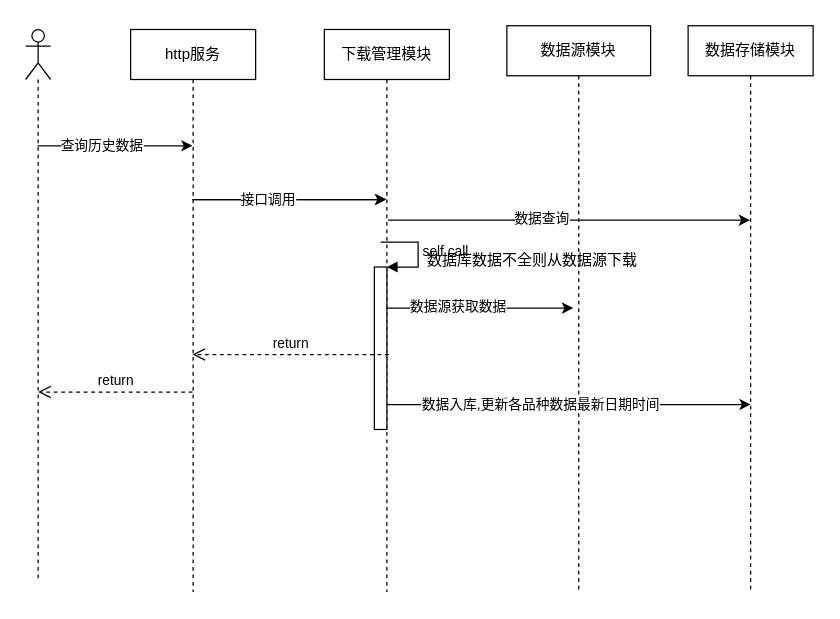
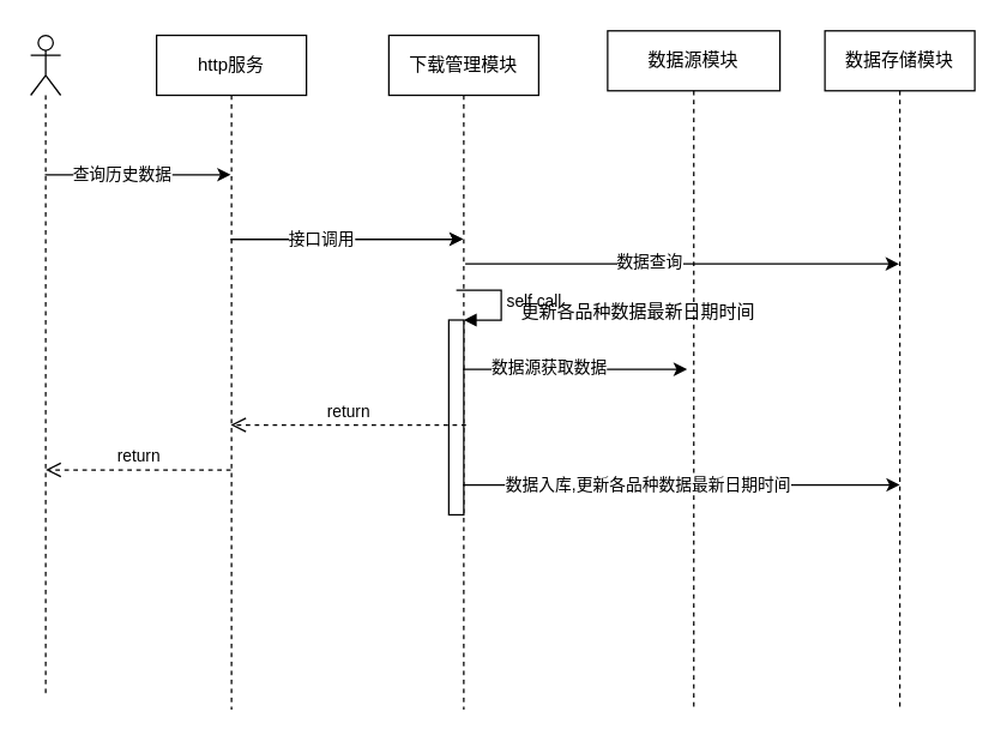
- <mxCell id="15" value="数据库数据不全则从数据源下载" style="text;html=1;align=center;verticalAlign=middle;resizable=0;points=[];autosize=1;strokeColor=none;fillColor=none;" vertex="1" parent="14"><mxGeometry x="-75" y="173" width="190" height="30" as="geometry" /></mxCell>
+ <mxCell id="15" value="更新各品种数据最新日期时间" style="text;html=1;align=center;verticalAlign=middle;resizable=0;points=[];autosize=1;strokeColor=none;fillColor=none;" vertex="1" parent="14"><mxGeometry x="-75" y="173" width="190" height="30" as="geometry" /></mxCell>
